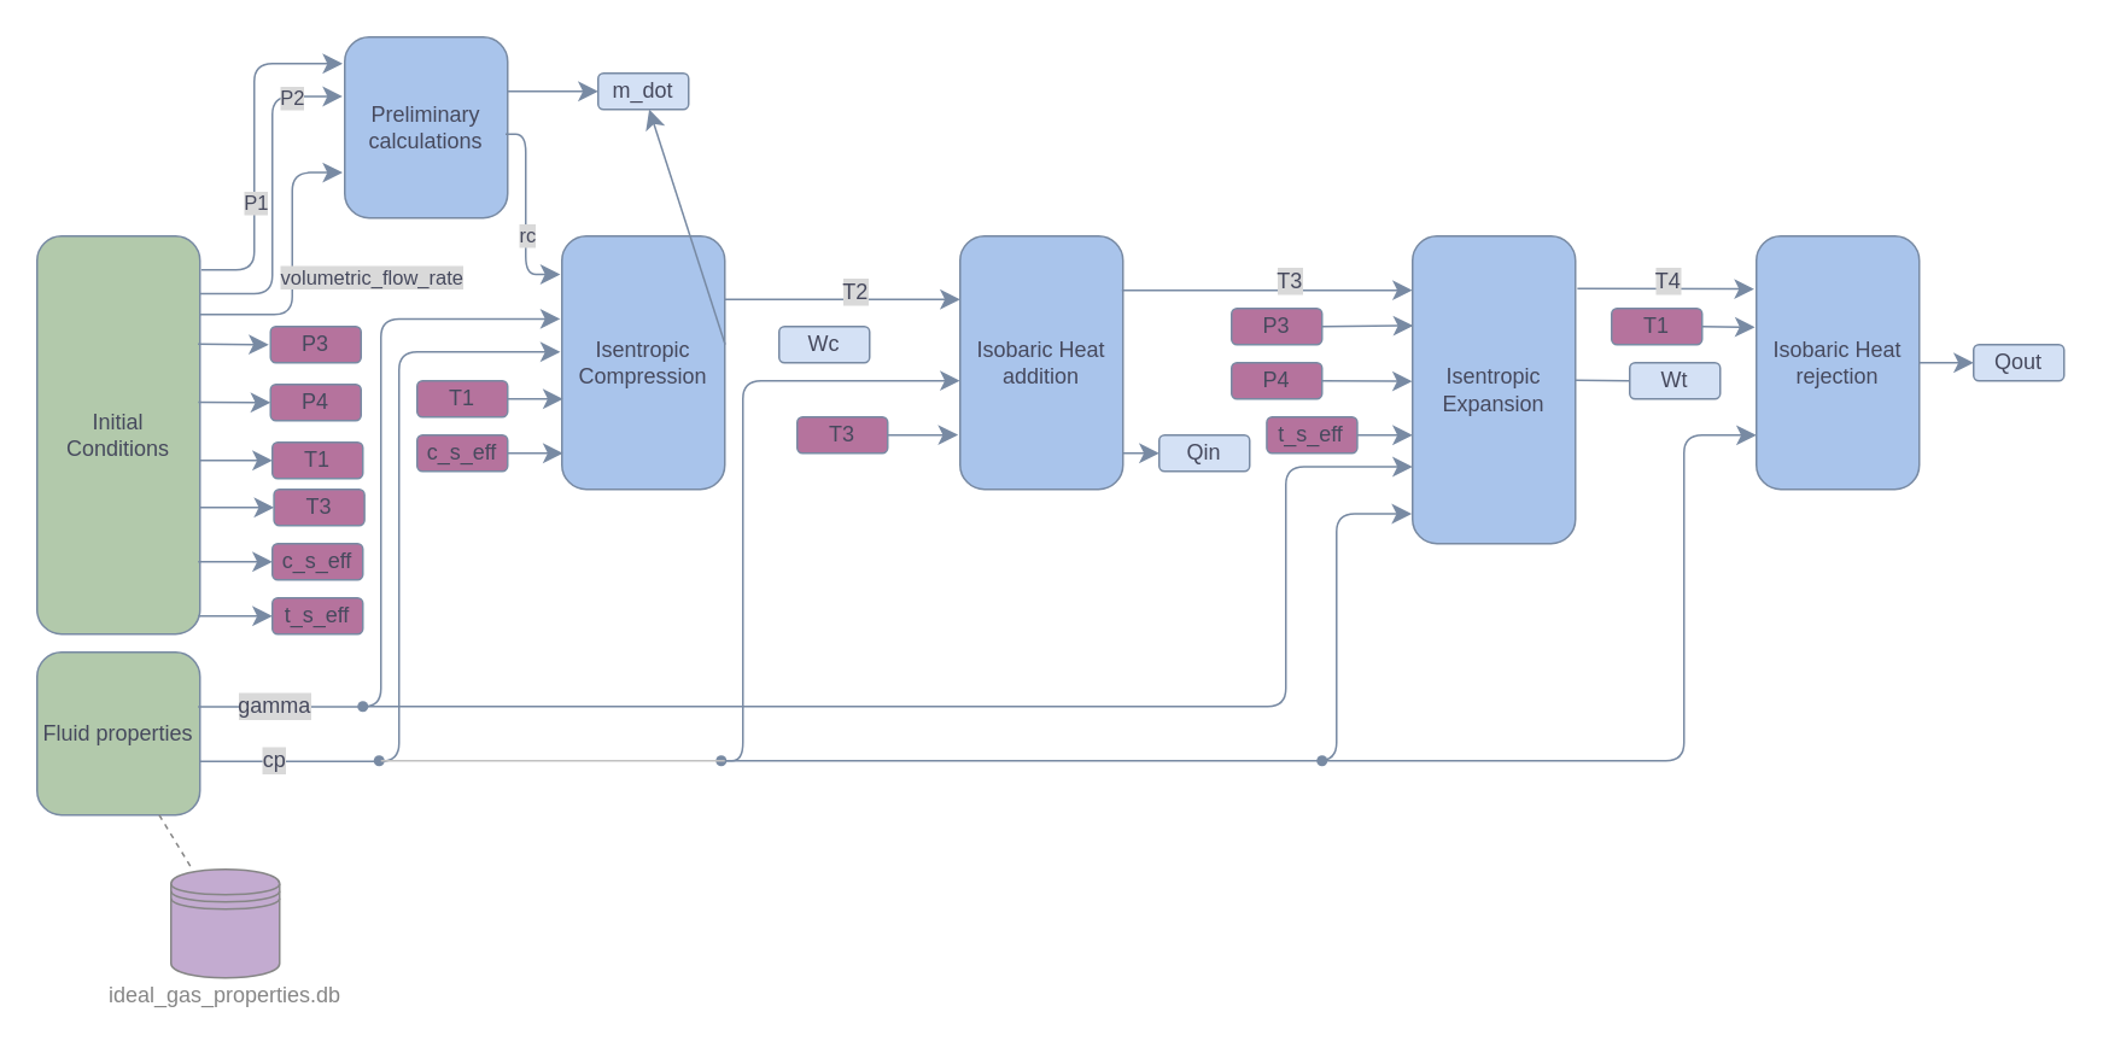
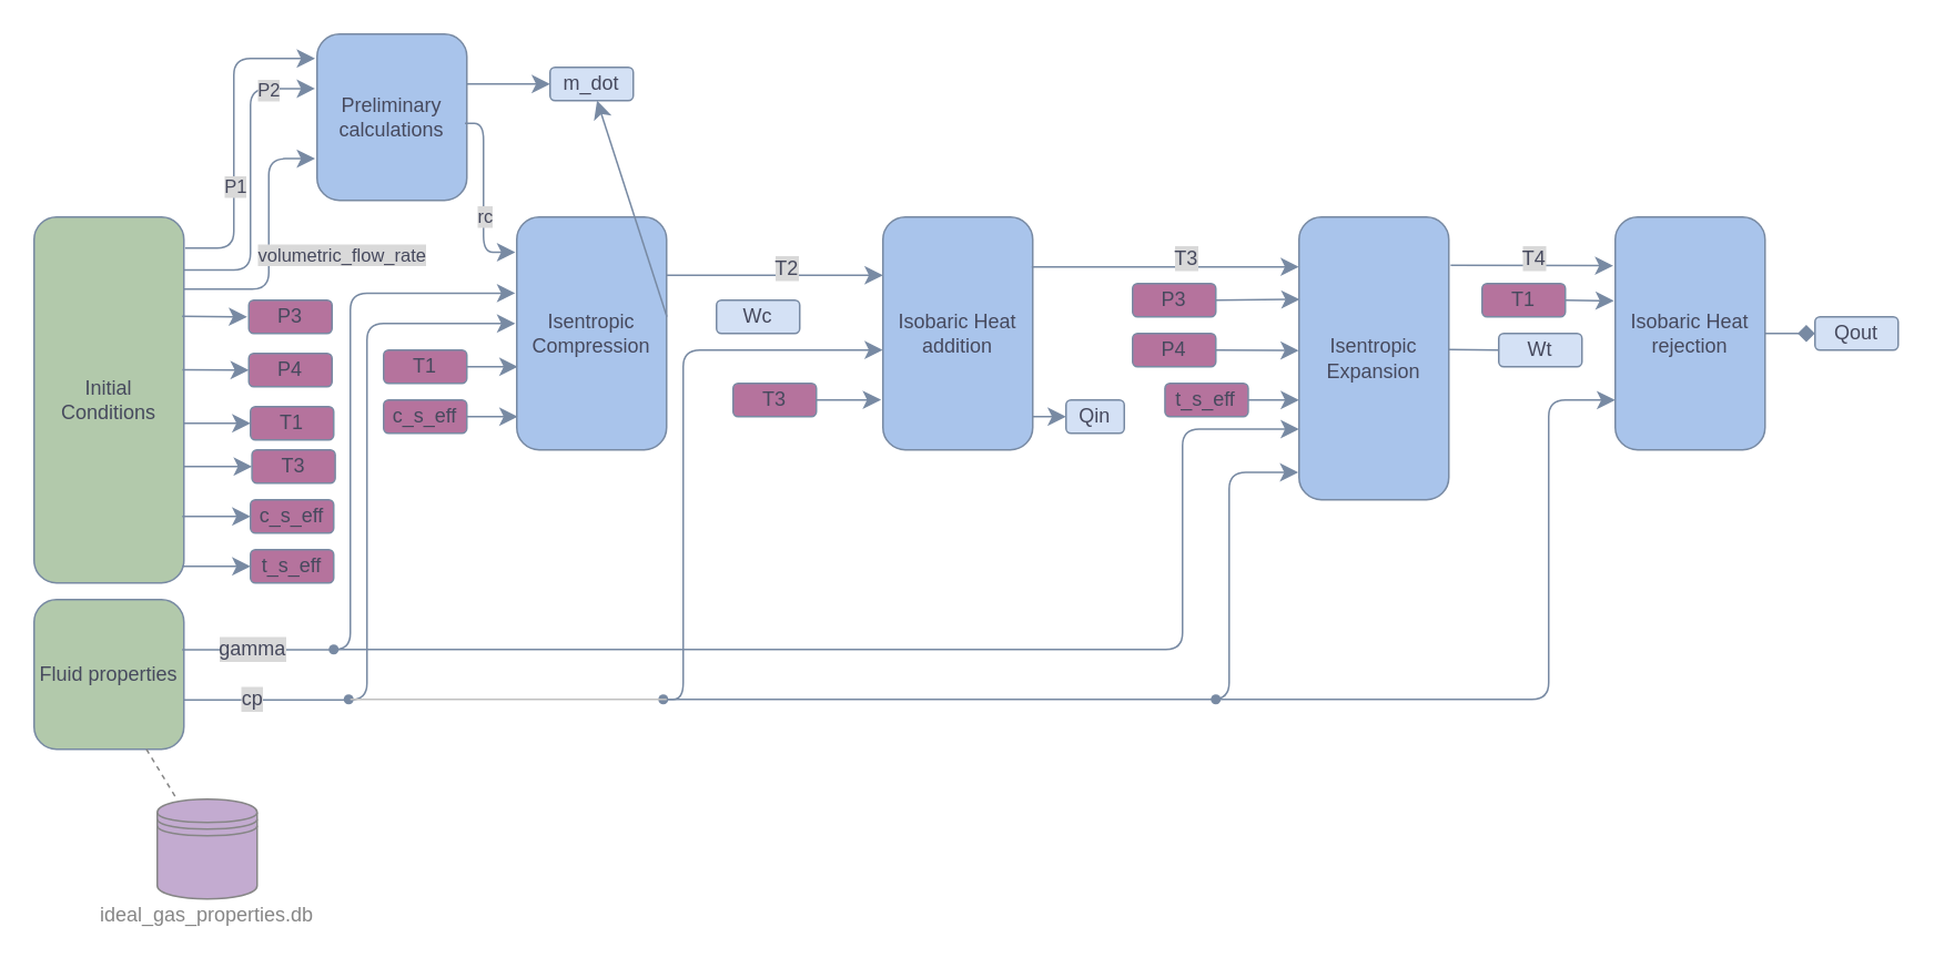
- <mxCell id="50" value="" style="endArrow=classic;html=1;rounded=1;fontSize=12;startSize=8;endSize=8;curved=1;labelBackgroundColor=none;strokeColor=#788AA3;fontColor=default;verticalAlign=middle;entryX=0;entryY=0.5;entryDx=0;entryDy=0;exitX=1;exitY=0.5;exitDx=0;exitDy=0;" edge="1" parent="1" source="38" target="51"><mxGeometry width="50" height="50" relative="1" as="geometry"><mxPoint x="1070" y="200" as="sourcePoint" /><mxPoint x="1069" y="200" as="targetPoint" /></mxGeometry></mxCell>
+ <mxCell id="50" value="" style="endArrow=diamond;html=1;rounded=1;fontSize=12;startSize=8;endSize=8;curved=1;labelBackgroundColor=none;strokeColor=#788AA3;fontColor=default;verticalAlign=middle;entryX=0;entryY=0.5;entryDx=0;entryDy=0;exitX=1;exitY=0.5;exitDx=0;exitDy=0;" edge="1" parent="1" source="38" target="51"><mxGeometry width="50" height="50" relative="1" as="geometry"><mxPoint x="1070" y="200" as="sourcePoint" /><mxPoint x="1069" y="200" as="targetPoint" /></mxGeometry></mxCell>
- <mxCell id="49" value="Qin" style="rounded=1;whiteSpace=wrap;html=1;labelBackgroundColor=none;fillColor=light-dark(#D4E1F5,#9AC7BF);strokeColor=#788AA3;fontColor=light-dark(#46495D,#46495D);" vertex="1" parent="1"><mxGeometry x="640" y="240" width="50" height="20" as="geometry" /></mxCell>
+ <mxCell id="49" value="Qin" style="rounded=1;whiteSpace=wrap;html=1;labelBackgroundColor=none;fillColor=light-dark(#D4E1F5,#9AC7BF);strokeColor=#788AA3;fontColor=light-dark(#46495D,#46495D);" vertex="1" parent="1"><mxGeometry x="640" y="240" width="35" height="20" as="geometry" /></mxCell>
